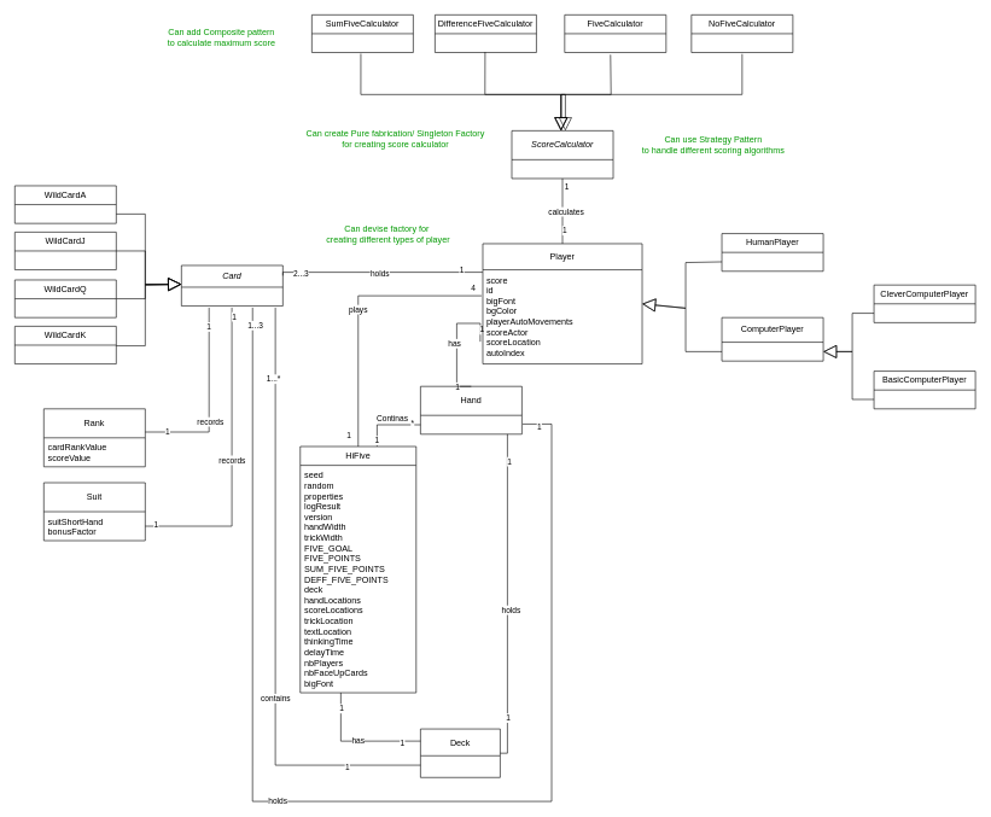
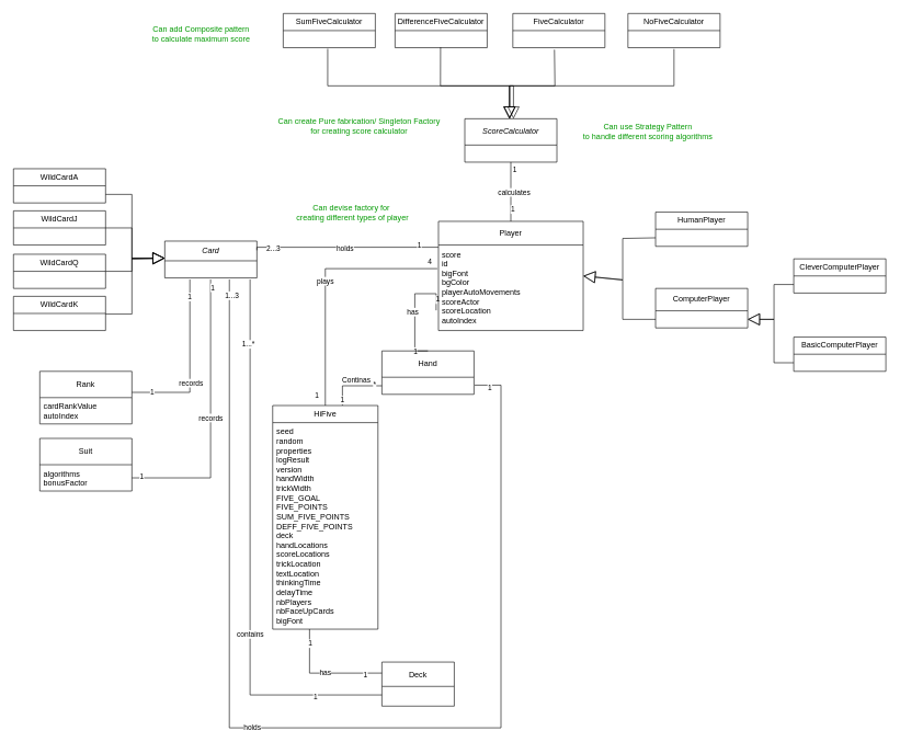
- <mxCell id="29" value="cardRankValue&lt;div&gt;scoreValue&lt;br&gt;&lt;/div&gt;" style="text;strokeColor=none;fillColor=none;align=left;verticalAlign=top;spacingLeft=4;spacingRight=4;overflow=hidden;rotatable=0;points=[[0,0.5],[1,0.5]];portConstraint=eastwest;whiteSpace=wrap;html=1;" parent="28" vertex="1"><mxGeometry y="40" width="140" height="40" as="geometry" /></mxCell>
+ <mxCell id="29" value="cardRankValue&lt;div&gt;autoIndex&lt;br&gt;&lt;/div&gt;" style="text;strokeColor=none;fillColor=none;align=left;verticalAlign=top;spacingLeft=4;spacingRight=4;overflow=hidden;rotatable=0;points=[[0,0.5],[1,0.5]];portConstraint=eastwest;whiteSpace=wrap;html=1;" parent="28" vertex="1"><mxGeometry y="40" width="140" height="40" as="geometry" /></mxCell>
- <mxCell id="23" value="suitShortHand&lt;div&gt;bonusFactor&lt;br&gt;&lt;/div&gt;" style="text;strokeColor=none;fillColor=none;align=left;verticalAlign=top;spacingLeft=4;spacingRight=4;overflow=hidden;rotatable=0;points=[[0,0.5],[1,0.5]];portConstraint=eastwest;whiteSpace=wrap;html=1;" parent="22" vertex="1"><mxGeometry y="40" width="140" height="40" as="geometry" /></mxCell>
+ <mxCell id="23" value="algorithms&lt;div&gt;bonusFactor&lt;br&gt;&lt;/div&gt;" style="text;strokeColor=none;fillColor=none;align=left;verticalAlign=top;spacingLeft=4;spacingRight=4;overflow=hidden;rotatable=0;points=[[0,0.5],[1,0.5]];portConstraint=eastwest;whiteSpace=wrap;html=1;" parent="22" vertex="1"><mxGeometry y="40" width="140" height="40" as="geometry" /></mxCell>
- <mxCell id="64" style="edgeStyle=orthogonalEdgeStyle;rounded=0;orthogonalLoop=1;jettySize=auto;html=1;endArrow=none;endFill=0;" parent="1" source="68" target="63" edge="1"><mxGeometry relative="1" as="geometry"><Array as="points"><mxPoint x="700" y="846" /><mxPoint x="700" y="846" /></Array></mxGeometry></mxCell>
- <mxCell id="65" value="holds" style="edgeLabel;html=1;align=center;verticalAlign=middle;resizable=0;points=[];" parent="64" connectable="0" vertex="1"><mxGeometry x="0.074" y="4" relative="1" as="geometry"><mxPoint as="offset" /></mxGeometry></mxCell>
- <mxCell id="66" value="1" style="edgeLabel;html=1;align=center;verticalAlign=middle;resizable=0;points=[];" parent="64" connectable="0" vertex="1"><mxGeometry x="-0.835" y="2" relative="1" as="geometry"><mxPoint as="offset" /></mxGeometry></mxCell>
- <mxCell id="67" value="1" style="edgeLabel;html=1;align=center;verticalAlign=middle;resizable=0;points=[];" parent="64" connectable="0" vertex="1"><mxGeometry x="0.736" relative="1" as="geometry"><mxPoint as="offset" /></mxGeometry></mxCell>
